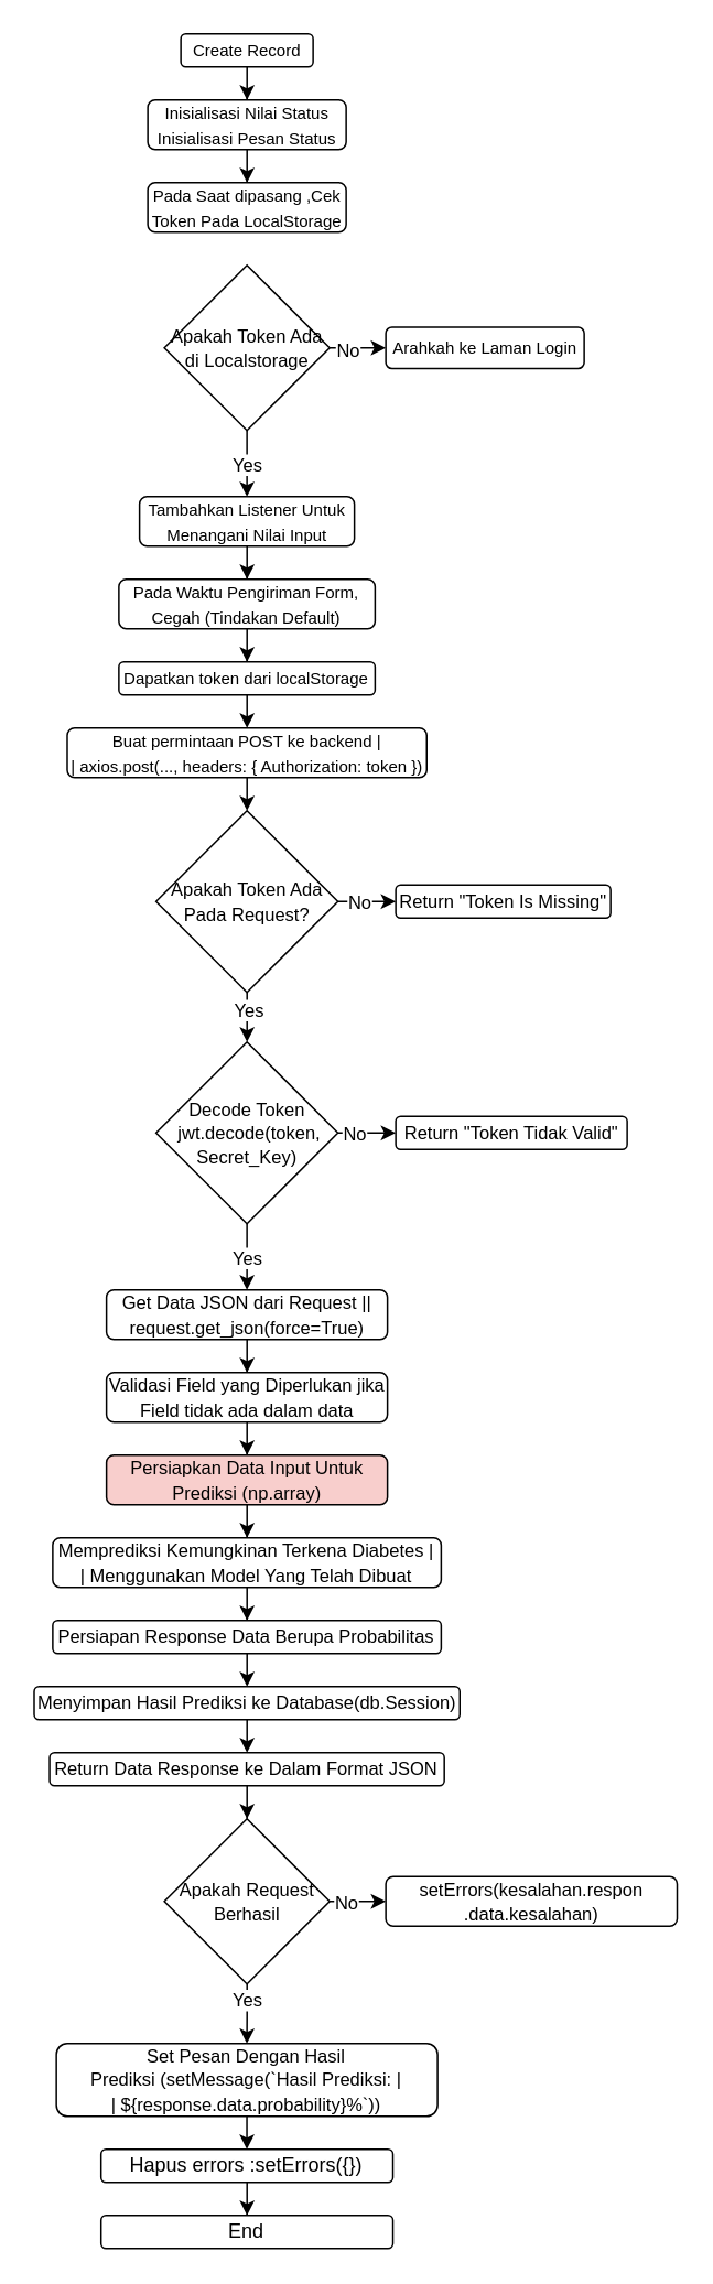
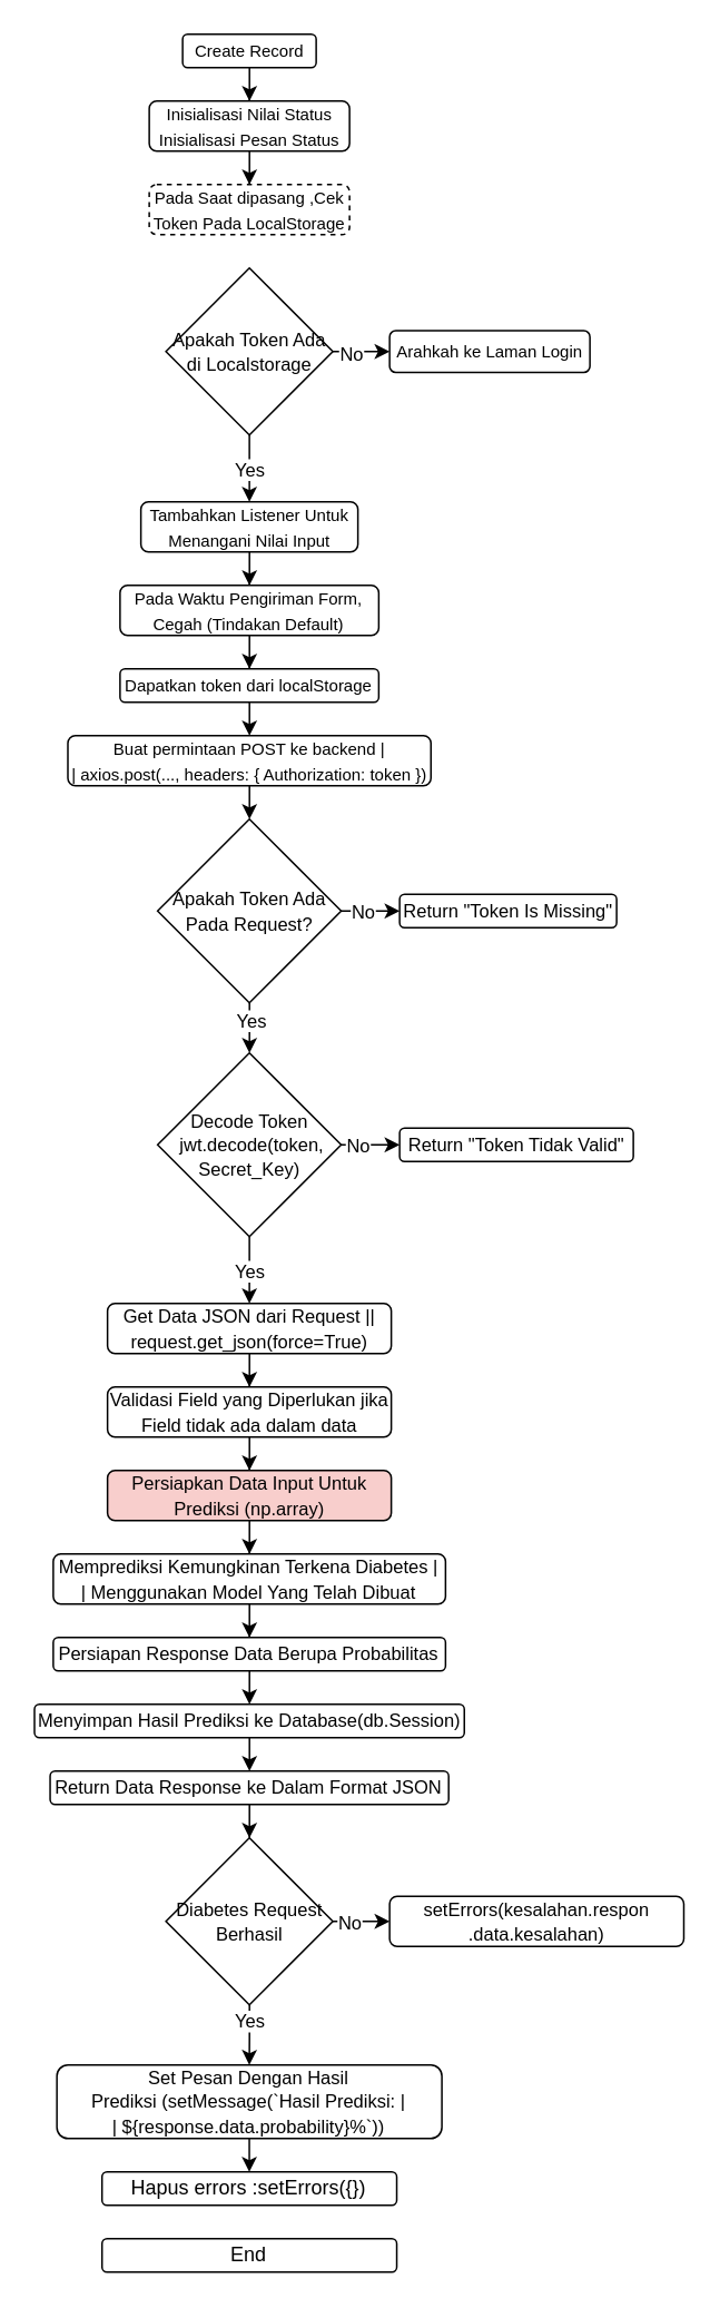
- <mxCell id="6" value="&lt;font size=&quot;1&quot;&gt;Pada Saat dipasang ,Cek Token Pada LocalStorage&lt;/font&gt;" style="rounded=1;whiteSpace=wrap;html=1;" vertex="1" parent="1"><mxGeometry x="88.75" y="110" width="120" height="30" as="geometry" /></mxCell>
+ <mxCell id="6" value="&lt;font size=&quot;1&quot;&gt;Pada Saat dipasang ,Cek Token Pada LocalStorage&lt;/font&gt;" style="rounded=1;whiteSpace=wrap;html=1;dashed=1;" vertex="1" parent="1"><mxGeometry x="88.75" y="110" width="120" height="30" as="geometry" /></mxCell>
- <mxCell id="51" value="&lt;font style=&quot;font-size: 11px;&quot;&gt;Apakah Request Berhasil&lt;/font&gt;" style="rhombus;whiteSpace=wrap;html=1;" vertex="1" parent="1"><mxGeometry x="98.75" y="1100" width="100" height="100" as="geometry" /></mxCell>
+ <mxCell id="51" value="&lt;font style=&quot;font-size: 11px;&quot;&gt;Diabetes Request Berhasil&lt;/font&gt;" style="rhombus;whiteSpace=wrap;html=1;" vertex="1" parent="1"><mxGeometry x="98.75" y="1100" width="100" height="100" as="geometry" /></mxCell>
- <mxCell id="55" value="" style="edgeStyle=orthogonalEdgeStyle;rounded=0;orthogonalLoop=1;jettySize=auto;html=1;" edge="1" parent="1" source="56" target="57"><mxGeometry relative="1" as="geometry" /></mxCell>
